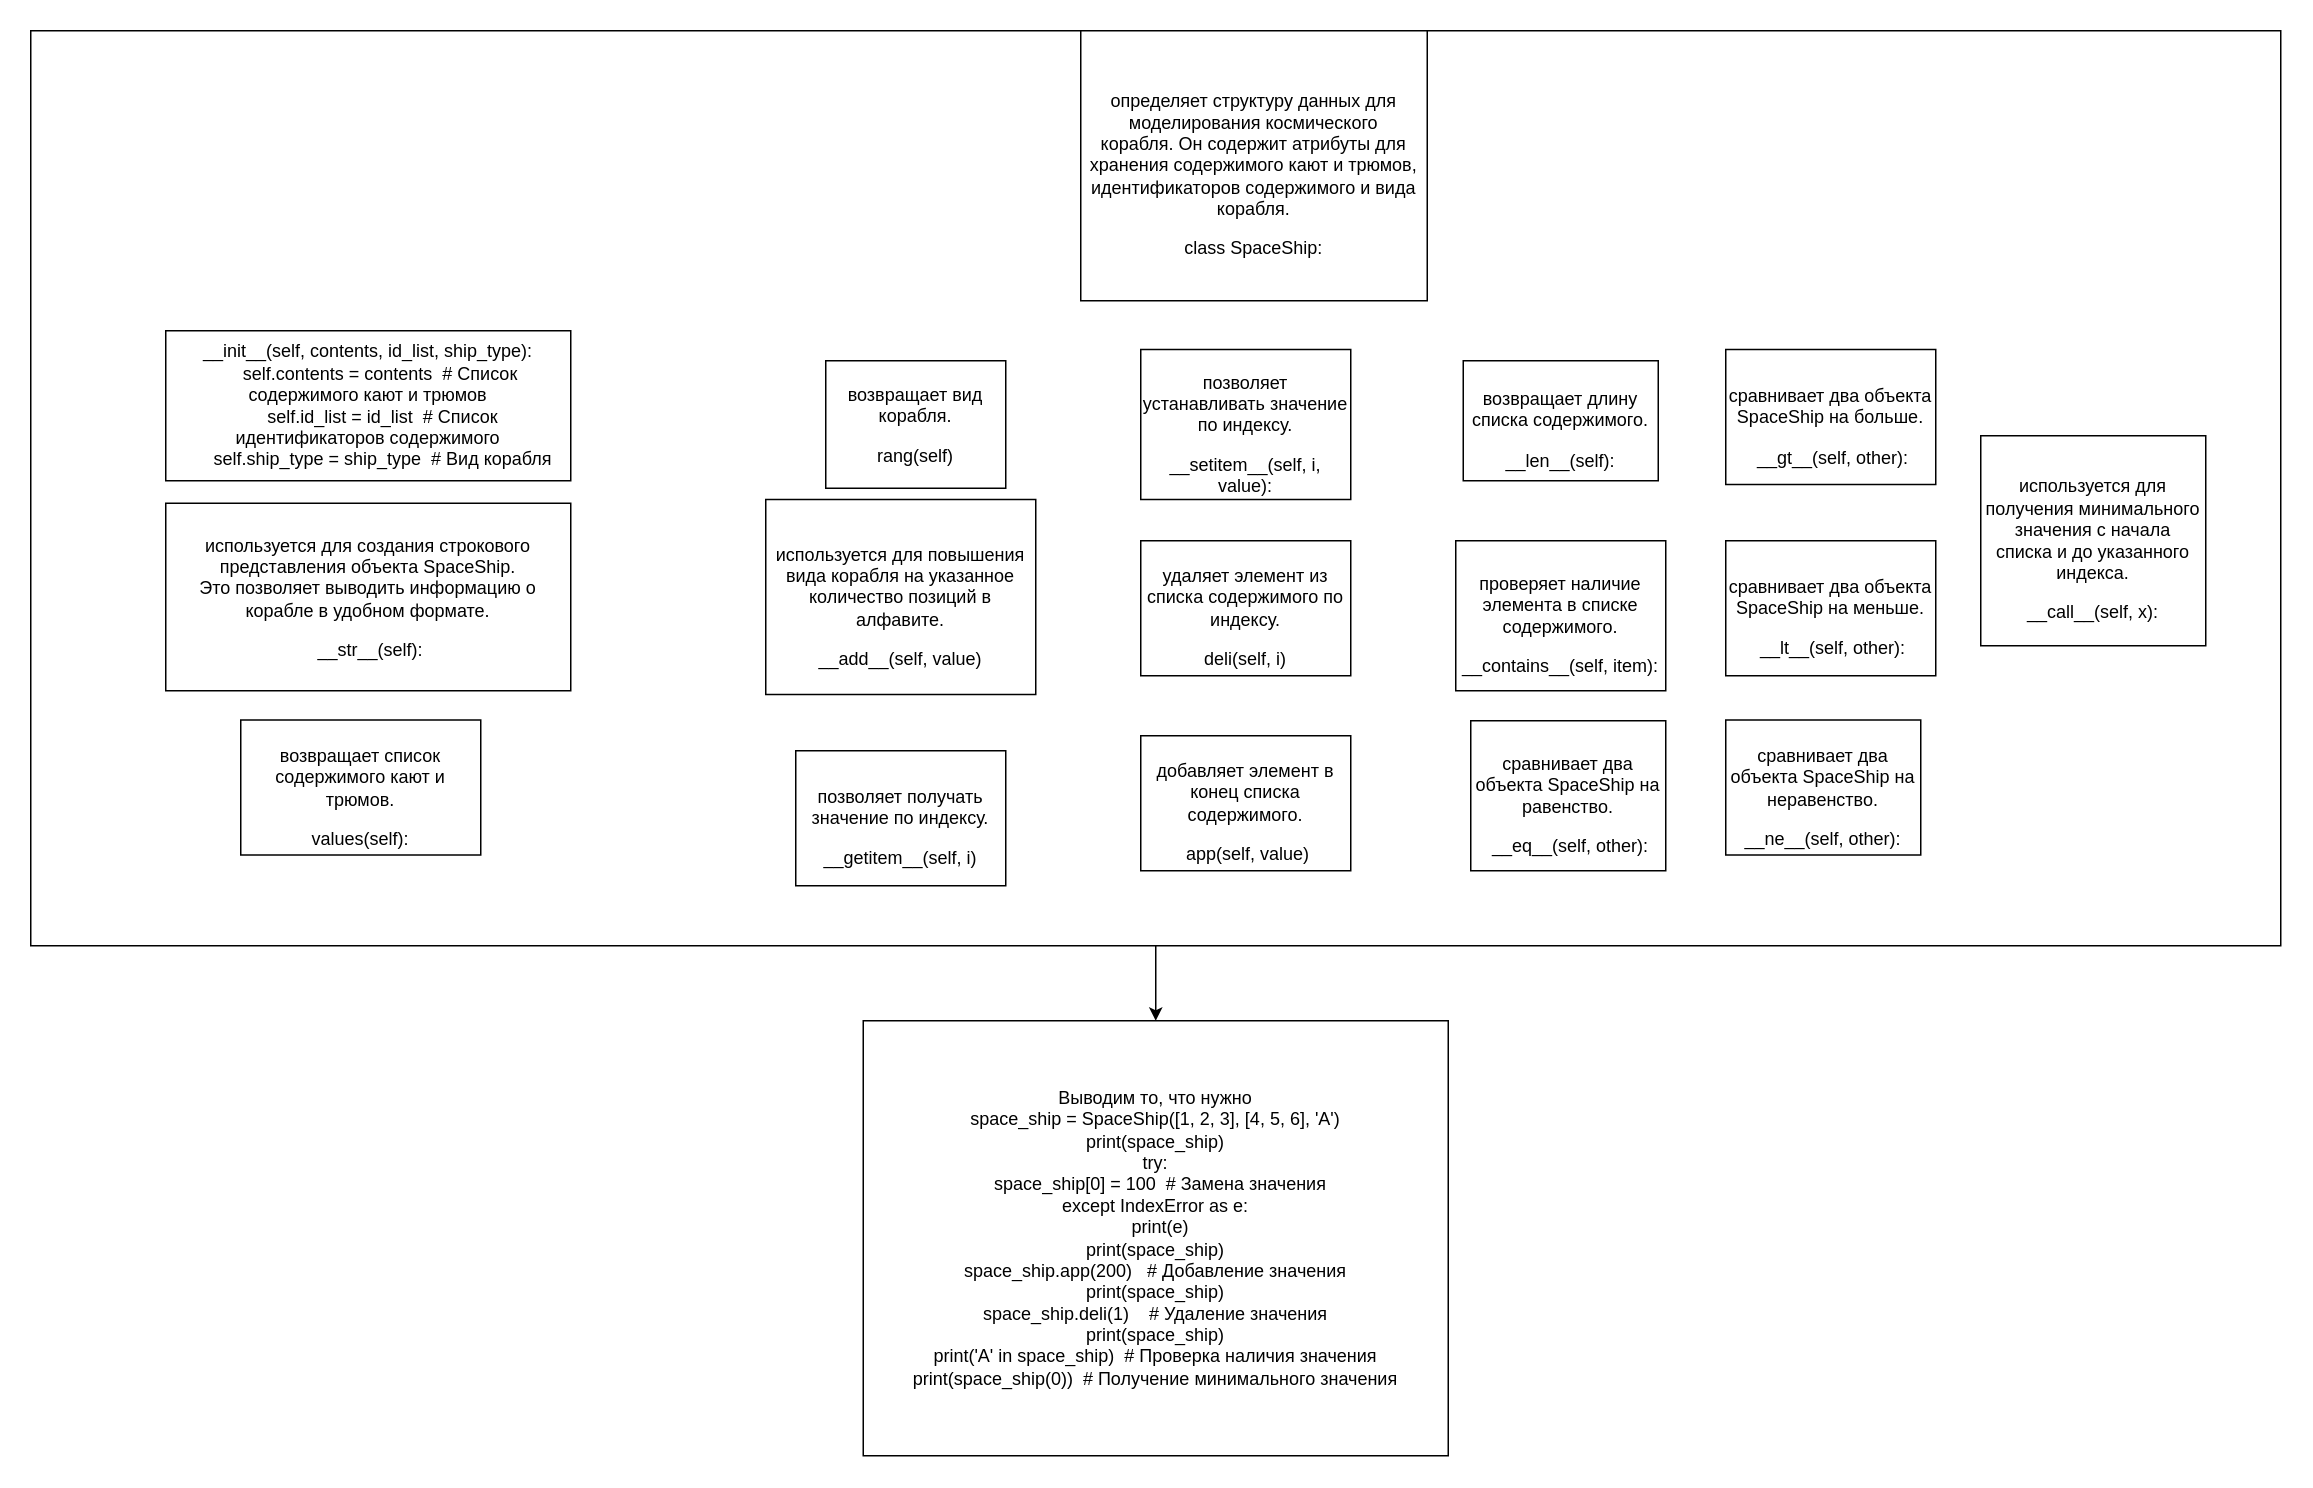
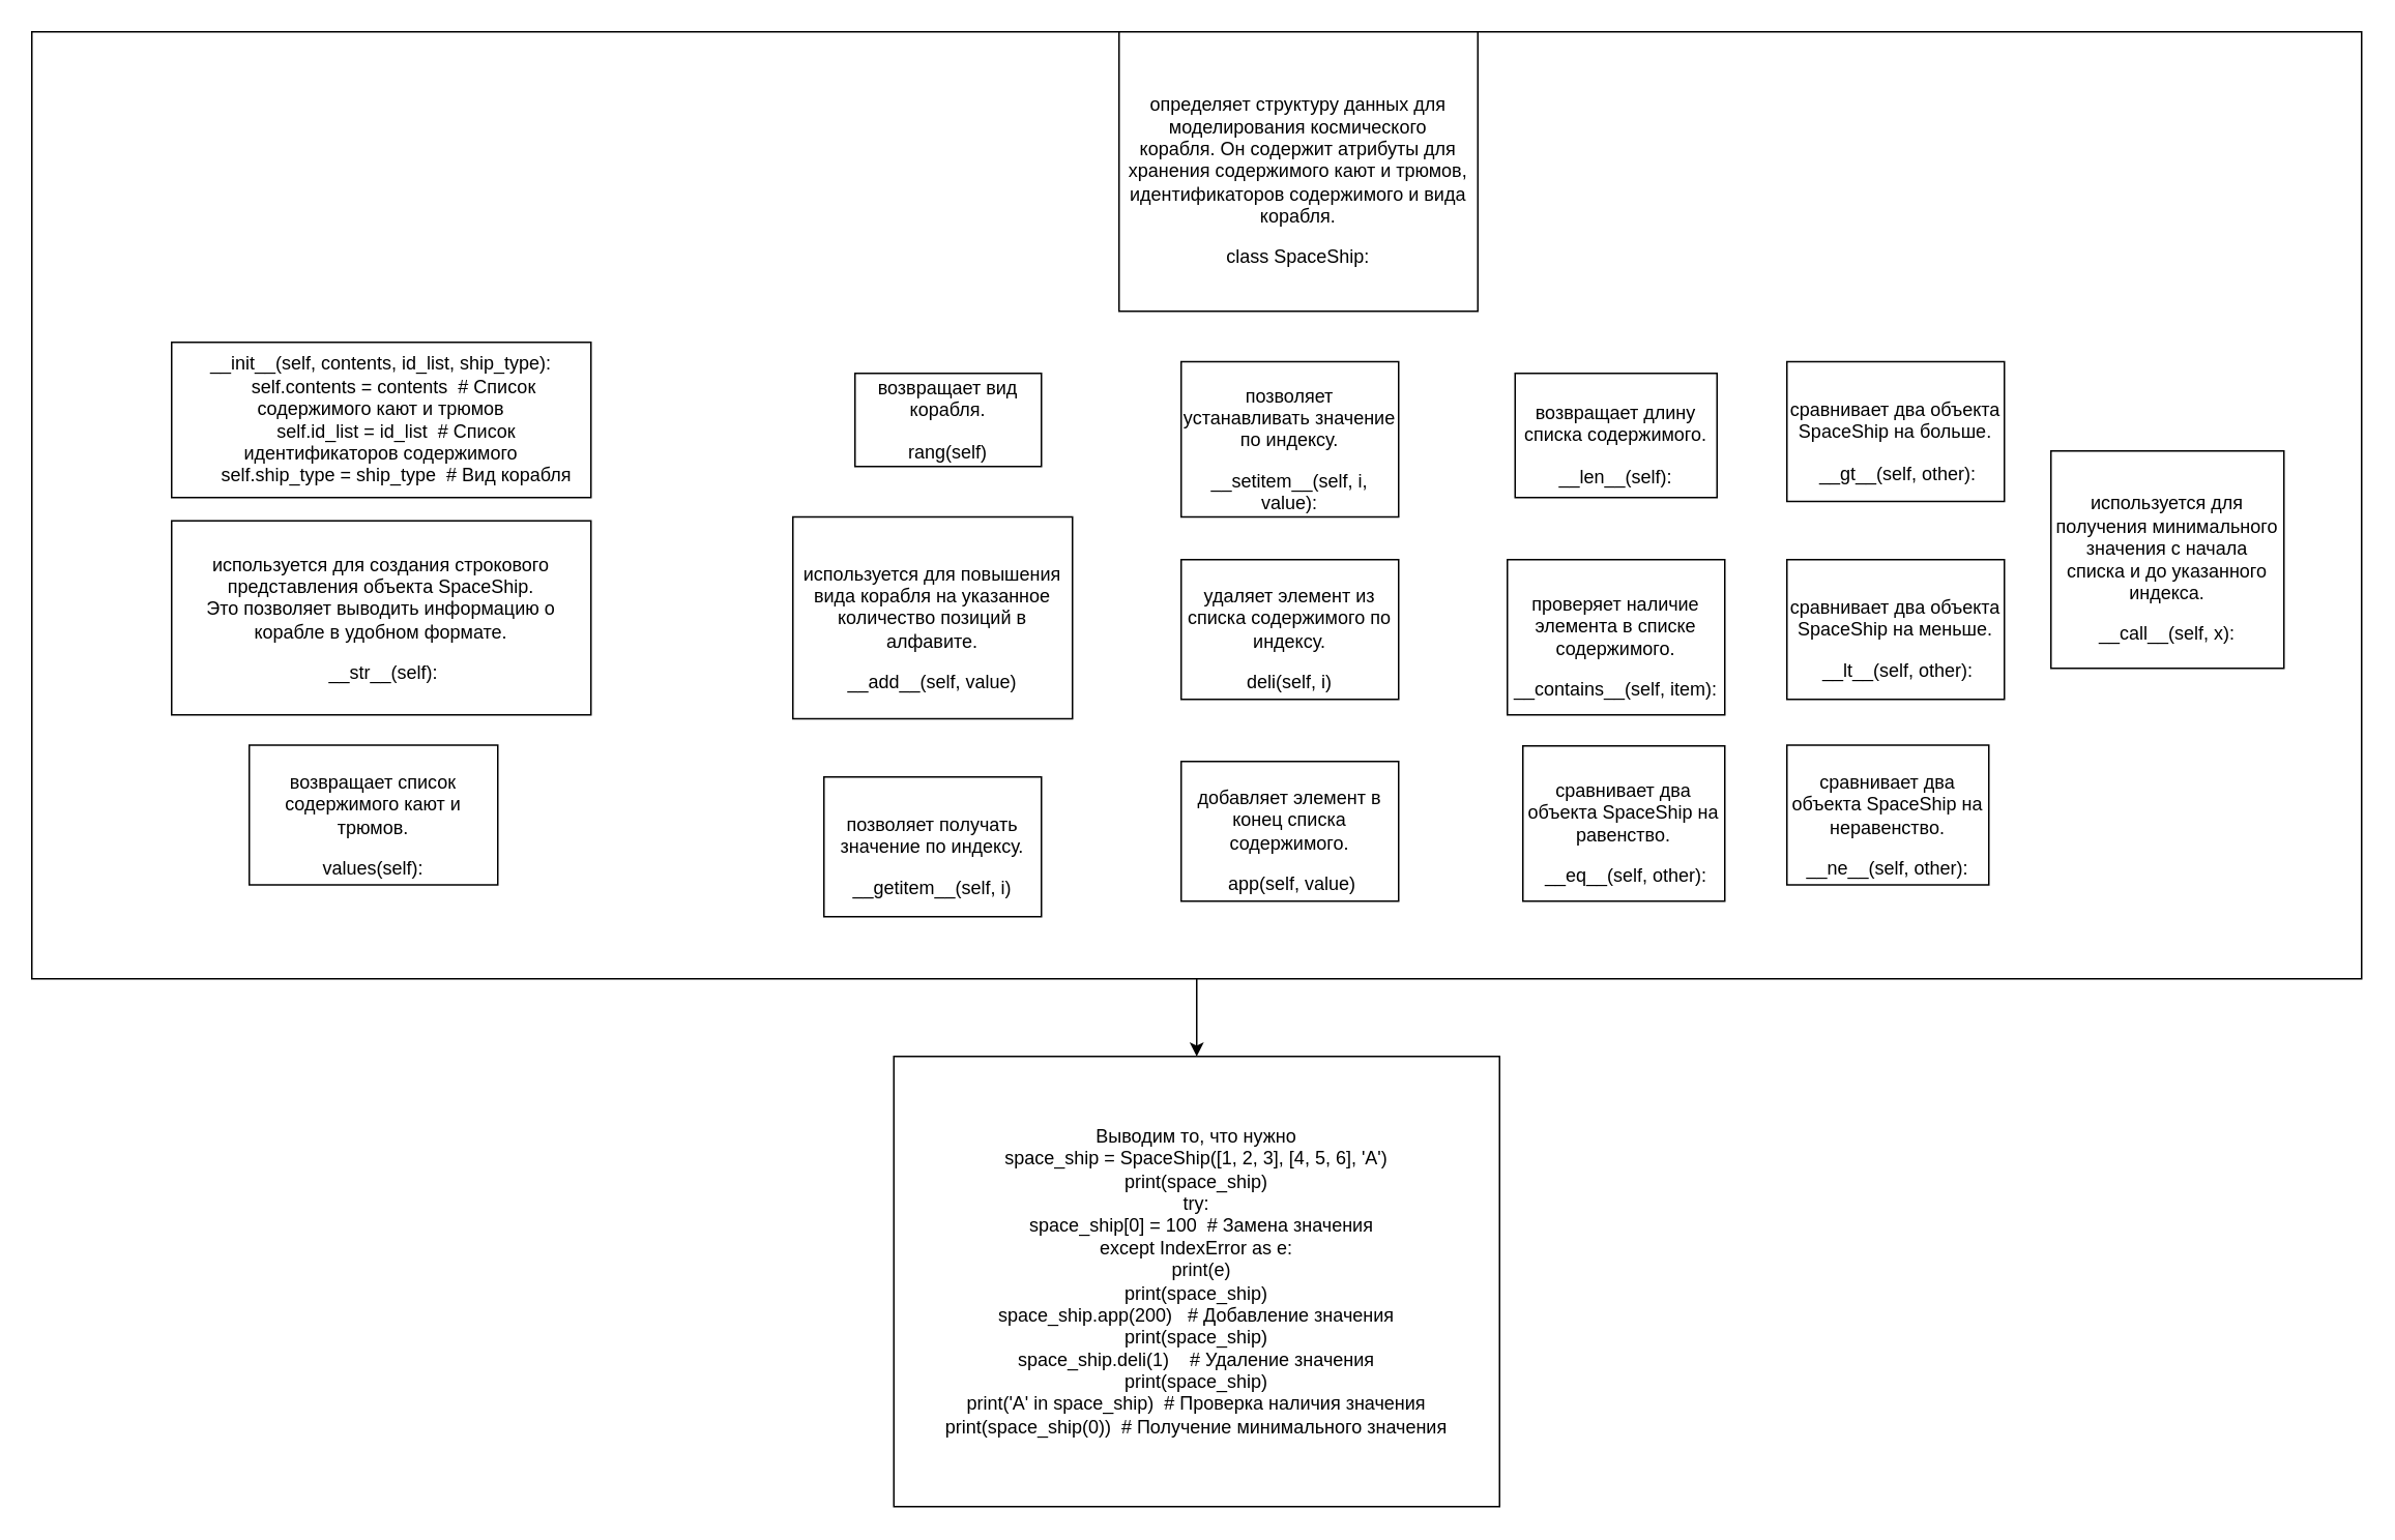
- <mxCell id="8" value="&lt;div&gt;&lt;p class=&quot;MsoNormal&quot;&gt;возвращает вид корабля.&lt;/p&gt;&lt;p class=&quot;MsoNormal&quot;&gt;&lt;span style=&quot;background-color: initial;&quot;&gt;rang(self)&lt;/span&gt;&lt;/p&gt;&lt;/div&gt;" style="rounded=0;whiteSpace=wrap;html=1;" vertex="1" parent="1"><mxGeometry x="550" y="240" width="120" height="85" as="geometry" /></mxCell>
+ <mxCell id="8" value="&lt;div&gt;&lt;p class=&quot;MsoNormal&quot;&gt;возвращает вид корабля.&lt;/p&gt;&lt;p class=&quot;MsoNormal&quot;&gt;&lt;span style=&quot;background-color: initial;&quot;&gt;rang(self)&lt;/span&gt;&lt;/p&gt;&lt;/div&gt;" style="rounded=0;whiteSpace=wrap;html=1;" vertex="1" parent="1"><mxGeometry x="550" y="240" width="120" height="60" as="geometry" /></mxCell>
